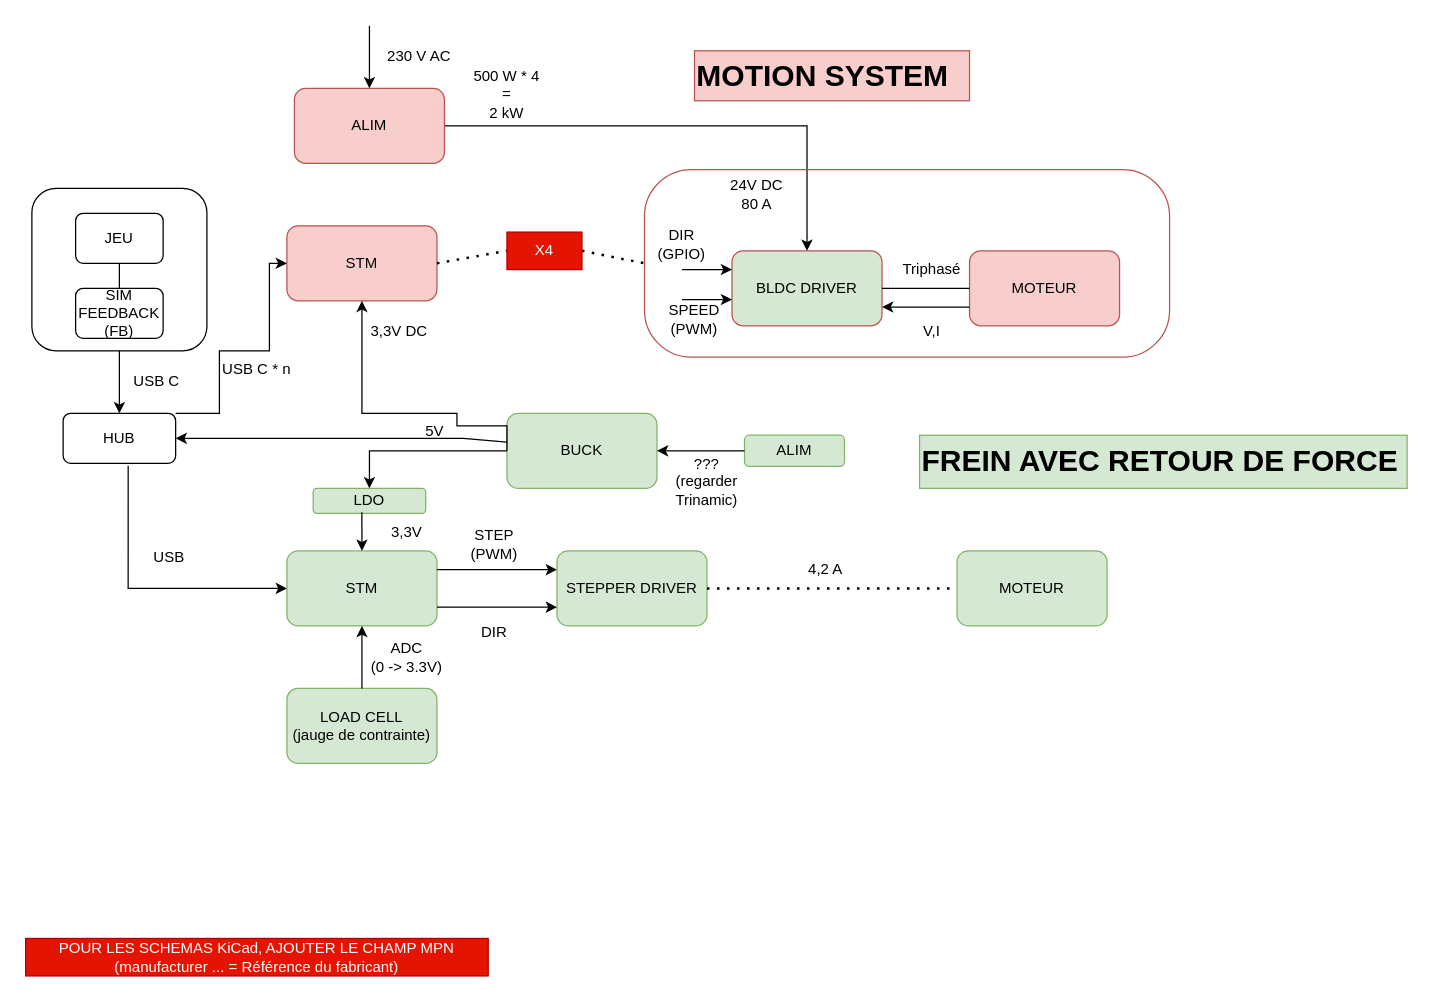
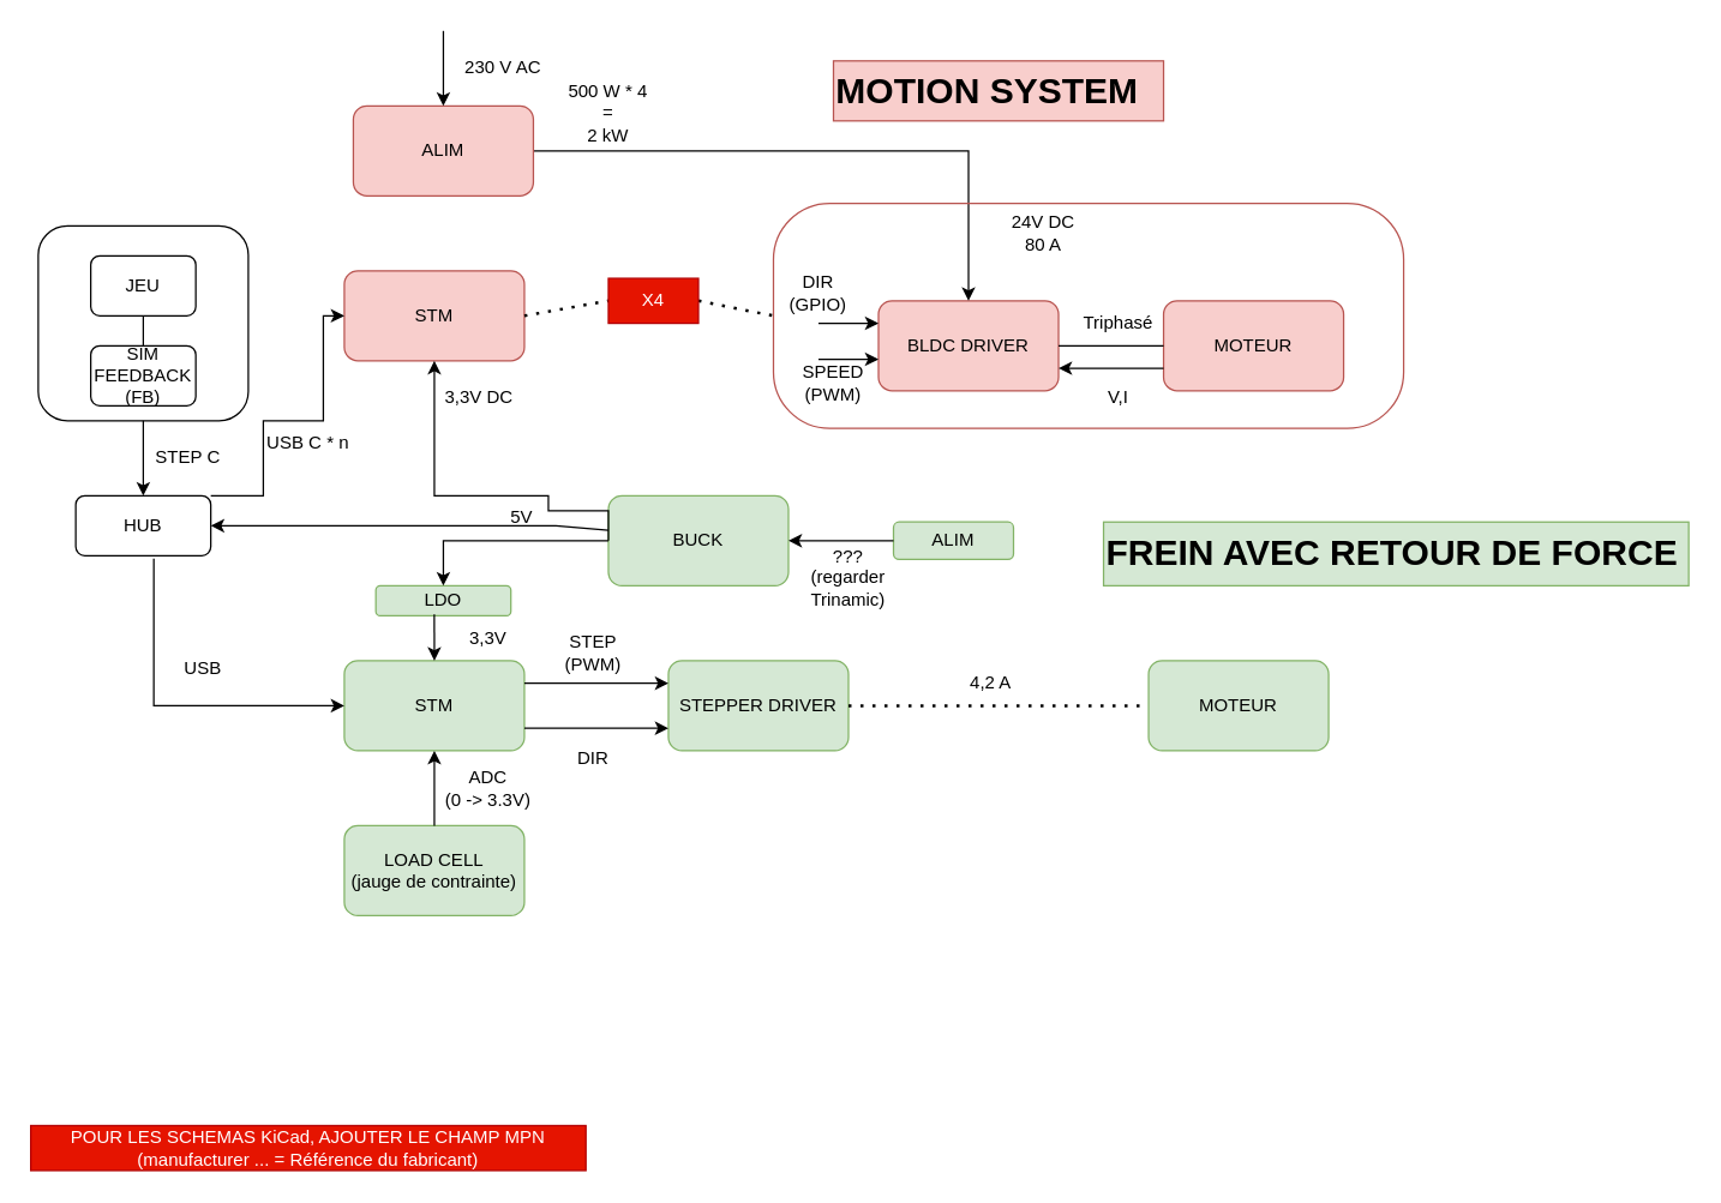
- <mxCell id="8" value="24V DC&lt;div&gt;80 A&lt;/div&gt;" style="text;html=1;align=center;verticalAlign=middle;whiteSpace=wrap;rounded=0;" vertex="1" parent="1"><mxGeometry x="575" y="140" width="60" height="30" as="geometry" /></mxCell>
+ <mxCell id="8" value="24V DC&lt;div&gt;80 A&lt;/div&gt;" style="text;html=1;align=center;verticalAlign=middle;whiteSpace=wrap;rounded=0;" vertex="1" parent="1"><mxGeometry x="665" y="140" width="60" height="30" as="geometry" /></mxCell>
- <mxCell id="6" value="BLDC DRIVER" style="rounded=1;whiteSpace=wrap;html=1;fillColor=#d5e8d4;strokeColor=#b85450;" vertex="1" parent="1"><mxGeometry x="585" y="200" width="120" height="60" as="geometry" /></mxCell>
+ <mxCell id="6" value="BLDC DRIVER" style="rounded=1;whiteSpace=wrap;html=1;fillColor=#f8cecc;strokeColor=#b85450;" vertex="1" parent="1"><mxGeometry x="585" y="200" width="120" height="60" as="geometry" /></mxCell>
- <mxCell id="21" value="USB C" style="text;html=1;align=center;verticalAlign=middle;whiteSpace=wrap;rounded=0;" vertex="1" parent="1"><mxGeometry x="95" y="290" width="60" height="30" as="geometry" /></mxCell>
+ <mxCell id="21" value="STEP C" style="text;html=1;align=center;verticalAlign=middle;whiteSpace=wrap;rounded=0;" vertex="1" parent="1"><mxGeometry x="95" y="290" width="60" height="30" as="geometry" /></mxCell>
